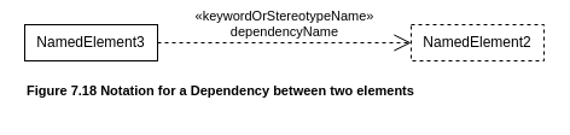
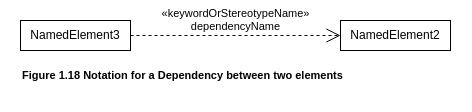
- <mxCell id="3" value="NamedElement2" style="html=1;whiteSpace=wrap;dashed=1;" vertex="1" parent="1"><mxGeometry x="340" y="20" width="110" height="30" as="geometry" /></mxCell>
+ <mxCell id="3" value="NamedElement2" style="html=1;whiteSpace=wrap;" vertex="1" parent="1"><mxGeometry x="340" y="20" width="110" height="30" as="geometry" /></mxCell>
- <mxCell id="5" value="&lt;b&gt;Figure 7.18 Notation for a Dependency between two elements&lt;/b&gt;" style="text;html=1;align=left;verticalAlign=middle;resizable=0;points=[];autosize=1;strokeColor=none;fillColor=none;fontSize=11;fontFamily=Helvetica;fontColor=default;" vertex="1" parent="1"><mxGeometry y="60" width="340" height="30" as="geometry" x="20" /></mxCell>
+ <mxCell id="5" value="&lt;b&gt;Figure 1.18 Notation for a Dependency between two elements&lt;/b&gt;" style="text;html=1;align=left;verticalAlign=middle;resizable=0;points=[];autosize=1;strokeColor=none;fillColor=none;fontSize=11;fontFamily=Helvetica;fontColor=default;" vertex="1" parent="1"><mxGeometry y="60" width="340" height="30" as="geometry" x="20" /></mxCell>
